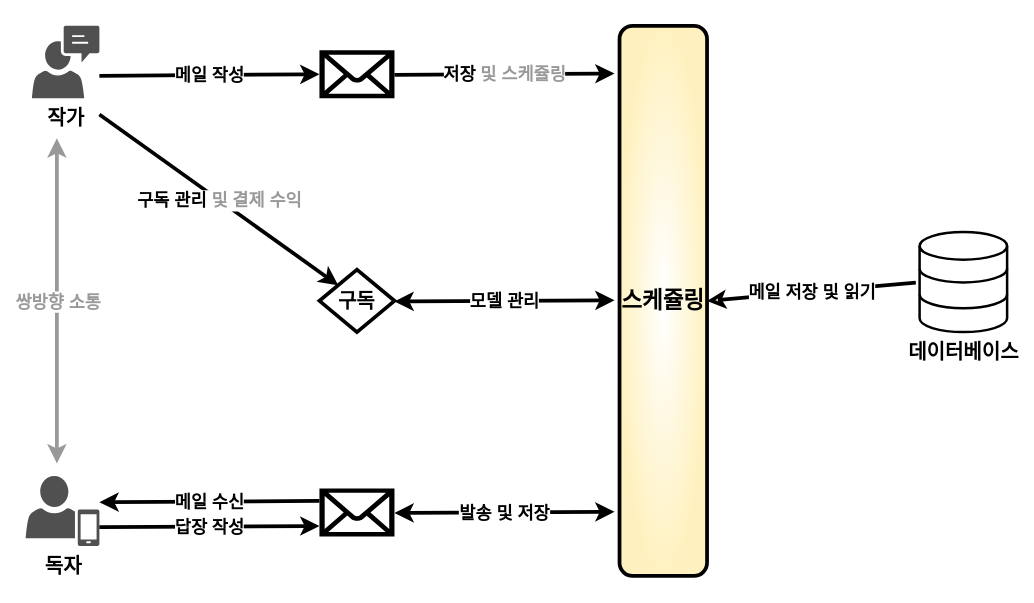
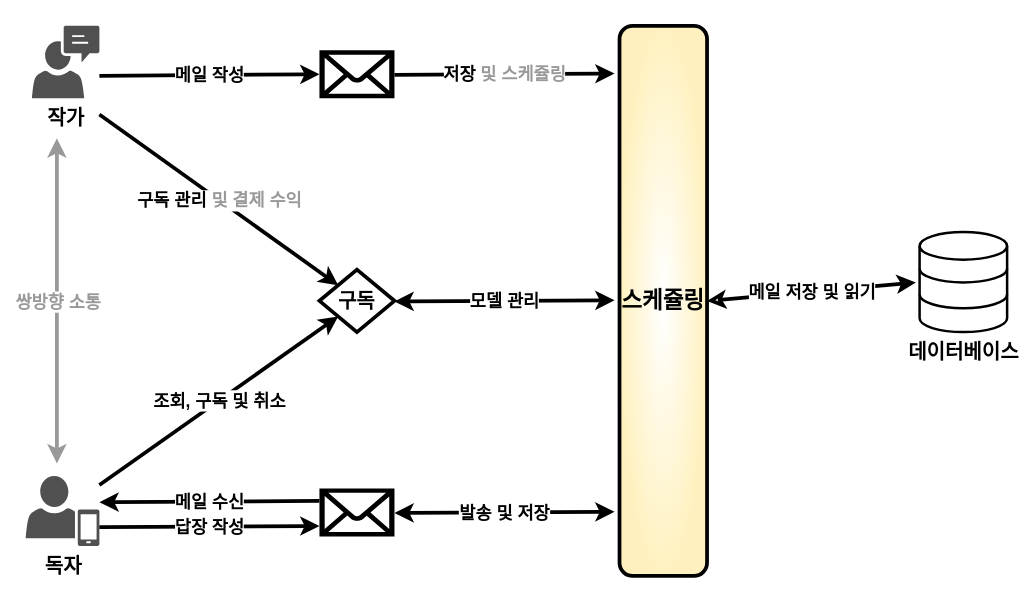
- <mxCell id="8" value="" style="endArrow=none;html=1;rounded=0;entryX=-0.043;entryY=0.505;entryDx=0;entryDy=0;entryPerimeter=0;strokeWidth=3;startArrow=classic;startFill=0;exitX=1;exitY=0.5;exitDx=0;exitDy=0;" edge="1" parent="1" source="5" target="6"><mxGeometry relative="1" as="geometry"><mxPoint x="565" y="229.29" as="sourcePoint" /><mxPoint x="665" y="229.29" as="targetPoint" /></mxGeometry></mxCell>
+ <mxCell id="8" value="" style="endArrow=classic;html=1;rounded=0;entryX=-0.043;entryY=0.505;entryDx=0;entryDy=0;entryPerimeter=0;strokeWidth=3;startArrow=classic;startFill=0;exitX=1;exitY=0.5;exitDx=0;exitDy=0;" edge="1" parent="1" source="5" target="6"><mxGeometry relative="1" as="geometry"><mxPoint x="565" y="229.29" as="sourcePoint" /><mxPoint x="665" y="229.29" as="targetPoint" /></mxGeometry></mxCell>
+ <mxCell id="23" value="" style="endArrow=classic;html=1;rounded=0;entryX=0;entryY=1;entryDx=0;entryDy=0;strokeWidth=3;" edge="1" parent="1" source="3" target="22"><mxGeometry relative="1" as="geometry"><mxPoint x="79" y="311" as="sourcePoint" /><mxPoint x="255" y="310" as="targetPoint" /></mxGeometry></mxCell>
+ <mxCell id="24" value="&lt;span style=&quot;font-size: 14px;&quot;&gt;&lt;b&gt;조회, 구독 및 취소&lt;/b&gt;&lt;/span&gt;" style="edgeLabel;resizable=0;html=1;align=center;verticalAlign=middle;" connectable="0" vertex="1" parent="23"><mxGeometry relative="1" as="geometry" /></mxCell>
